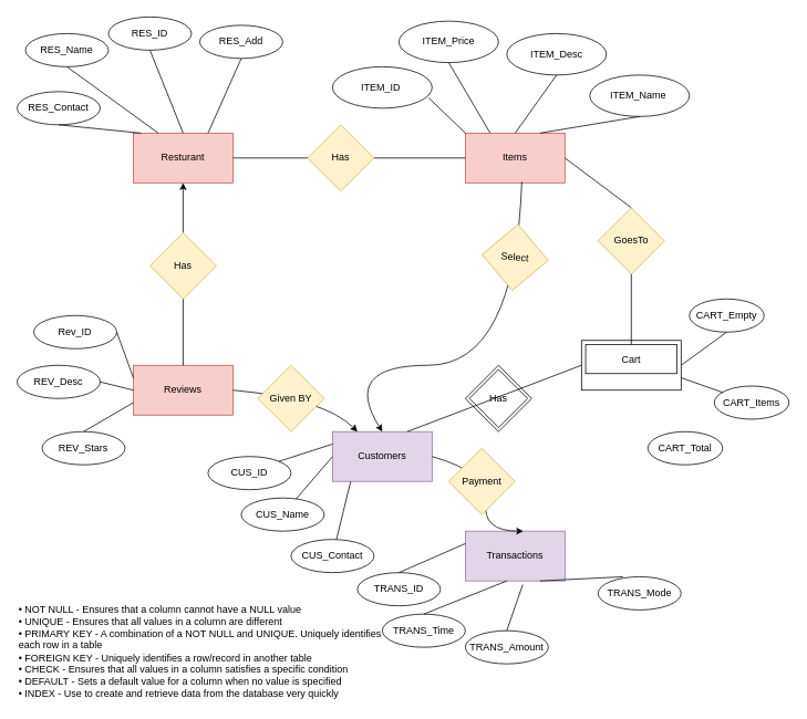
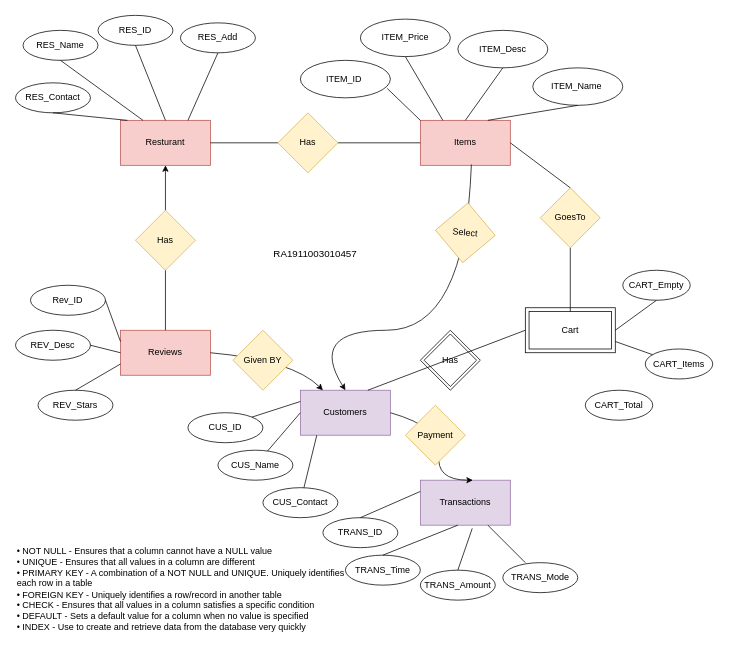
+ <mxCell id="68" value="&lt;font style=&quot;font-size: 13px&quot;&gt;RA1911003010457&lt;/font&gt;" style="text;html=1;align=center;verticalAlign=middle;whiteSpace=wrap;rounded=0;fillColor=none;" vertex="1" parent="1"><mxGeometry x="290" y="295" width="260" height="85" as="geometry" /></mxCell>
- <mxCell id="48" value="Cart" style="rounded=0;whiteSpace=wrap;html=1;" vertex="1" parent="1"><mxGeometry x="705" y="415" width="110" height="35" as="geometry" /></mxCell>
+ <mxCell id="48" value="Cart" style="rounded=0;whiteSpace=wrap;html=1;" vertex="1" parent="1"><mxGeometry x="705" y="415" width="110" height="50" as="geometry" /></mxCell>
- <mxCell id="45" value="TRANS_Mode" style="ellipse;whiteSpace=wrap;html=1;" vertex="1" parent="1"><mxGeometry x="720" y="695" width="100" height="40" as="geometry" /></mxCell>
+ <mxCell id="45" value="TRANS_Mode" style="ellipse;whiteSpace=wrap;html=1;" vertex="1" parent="1"><mxGeometry x="670" y="750" width="100" height="40" as="geometry" /></mxCell>
